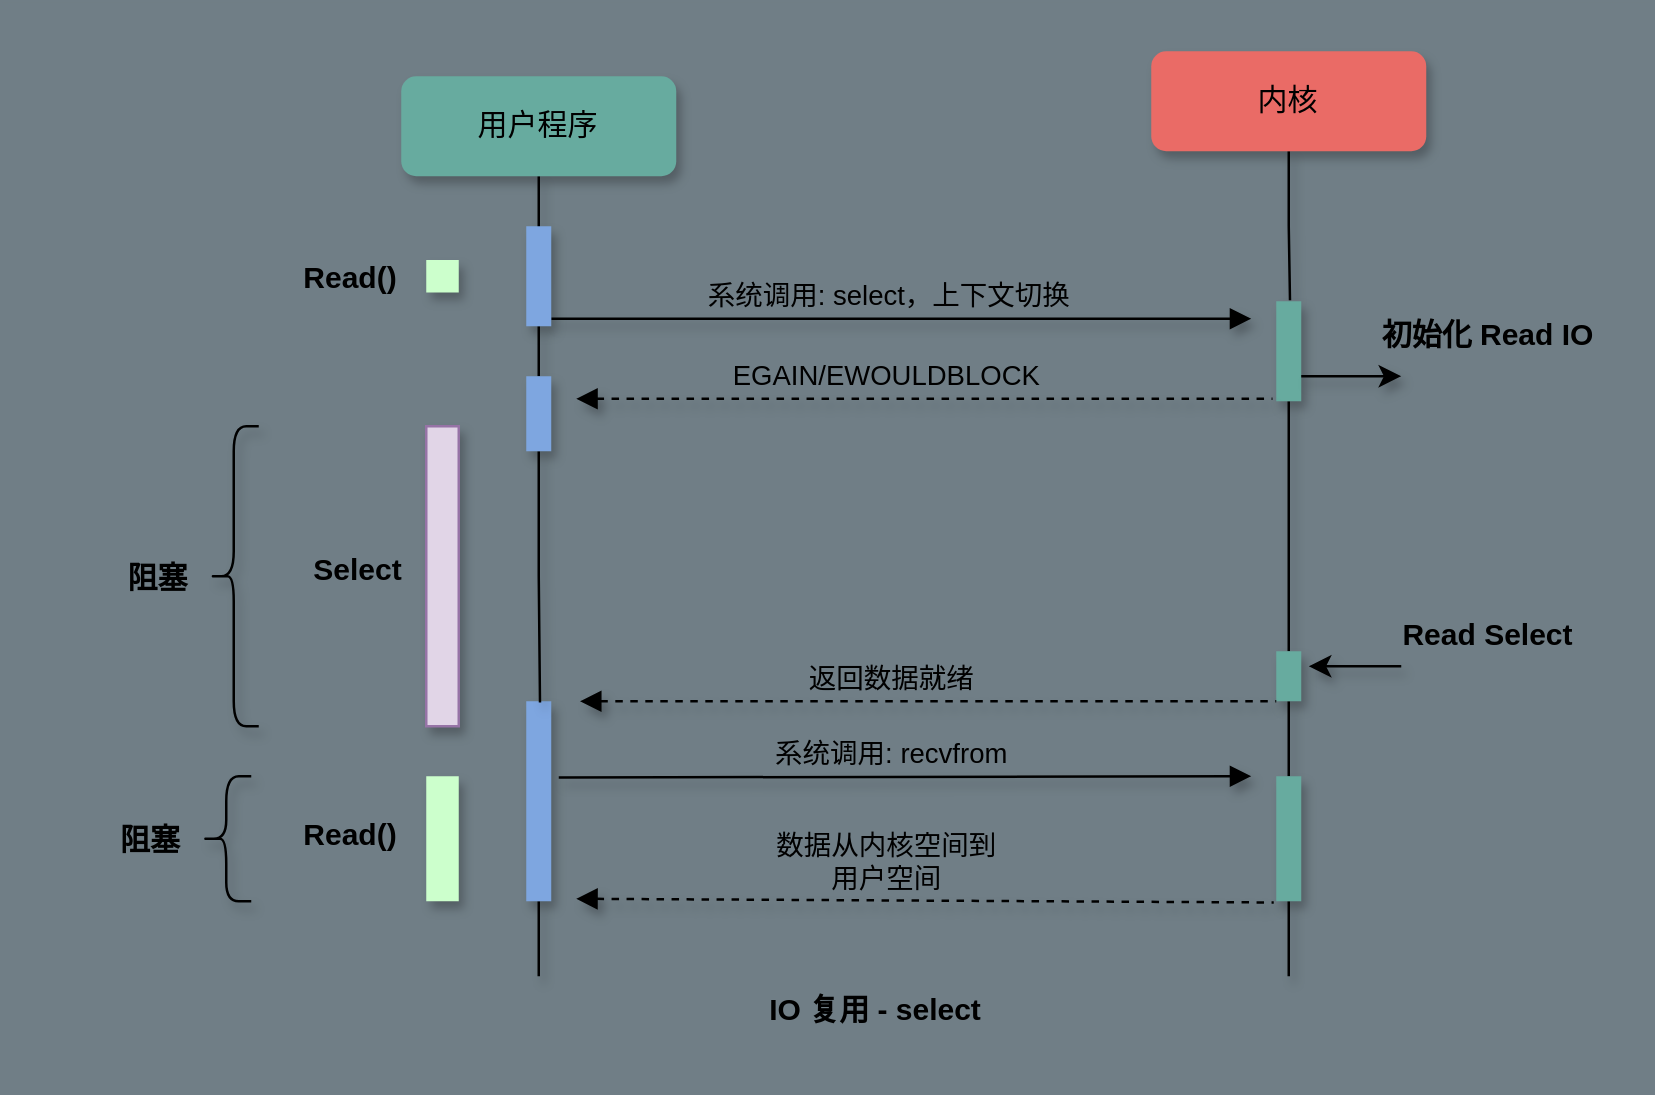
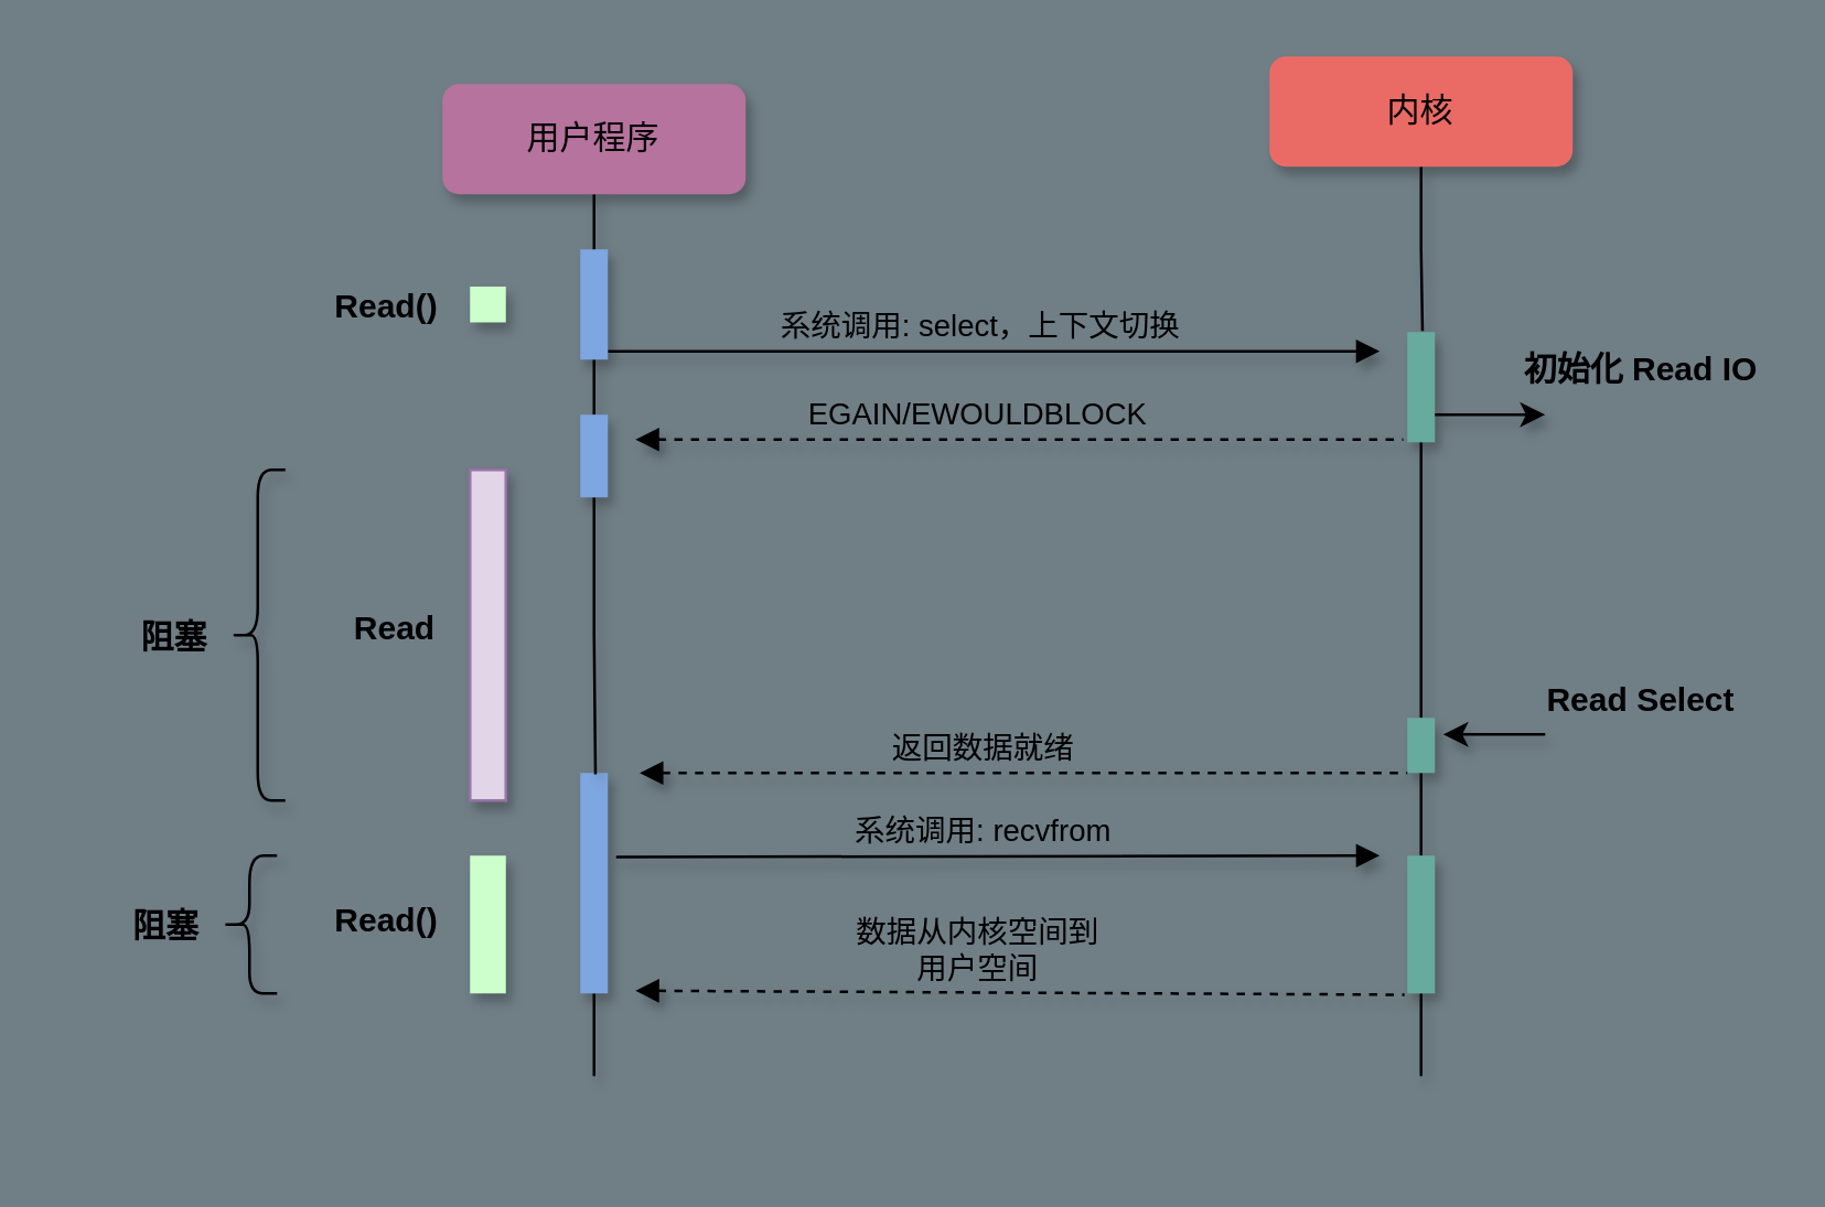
- <mxCell id="3" value="用户程序" style="rounded=1;whiteSpace=wrap;html=1;strokeColor=none;fillColor=#67ab9f;shadow=1;" parent="1" vertex="1"><mxGeometry x="160" y="30" width="110" height="40" as="geometry" /></mxCell>
+ <mxCell id="3" value="用户程序" style="rounded=1;whiteSpace=wrap;html=1;strokeColor=none;fillColor=#B5739D;shadow=1;" parent="1" vertex="1"><mxGeometry x="160" y="30" width="110" height="40" as="geometry" /></mxCell>
- <mxCell id="33" value="Select" style="text;align=center;fontStyle=1;verticalAlign=middle;spacingLeft=3;spacingRight=3;strokeColor=none;rotatable=0;points=[[0,0.5],[1,0.5]];portConstraint=eastwest;shadow=1;" parent="1" vertex="1"><mxGeometry x="103" y="214" width="80" height="26" as="geometry" /></mxCell>
+ <mxCell id="33" value="Read" style="text;align=center;fontStyle=1;verticalAlign=middle;spacingLeft=3;spacingRight=3;strokeColor=none;rotatable=0;points=[[0,0.5],[1,0.5]];portConstraint=eastwest;shadow=1;" parent="1" vertex="1"><mxGeometry x="103" y="214" width="80" height="26" as="geometry" /></mxCell>
- <mxCell id="17" value="IO 复用 - select" style="text;align=center;fontStyle=1;verticalAlign=middle;spacingLeft=3;spacingRight=3;strokeColor=none;rotatable=0;points=[[0,0.5],[1,0.5]];portConstraint=eastwest;shadow=1;" parent="1" vertex="1"><mxGeometry x="310" y="390" width="80" height="26" as="geometry" /></mxCell>
